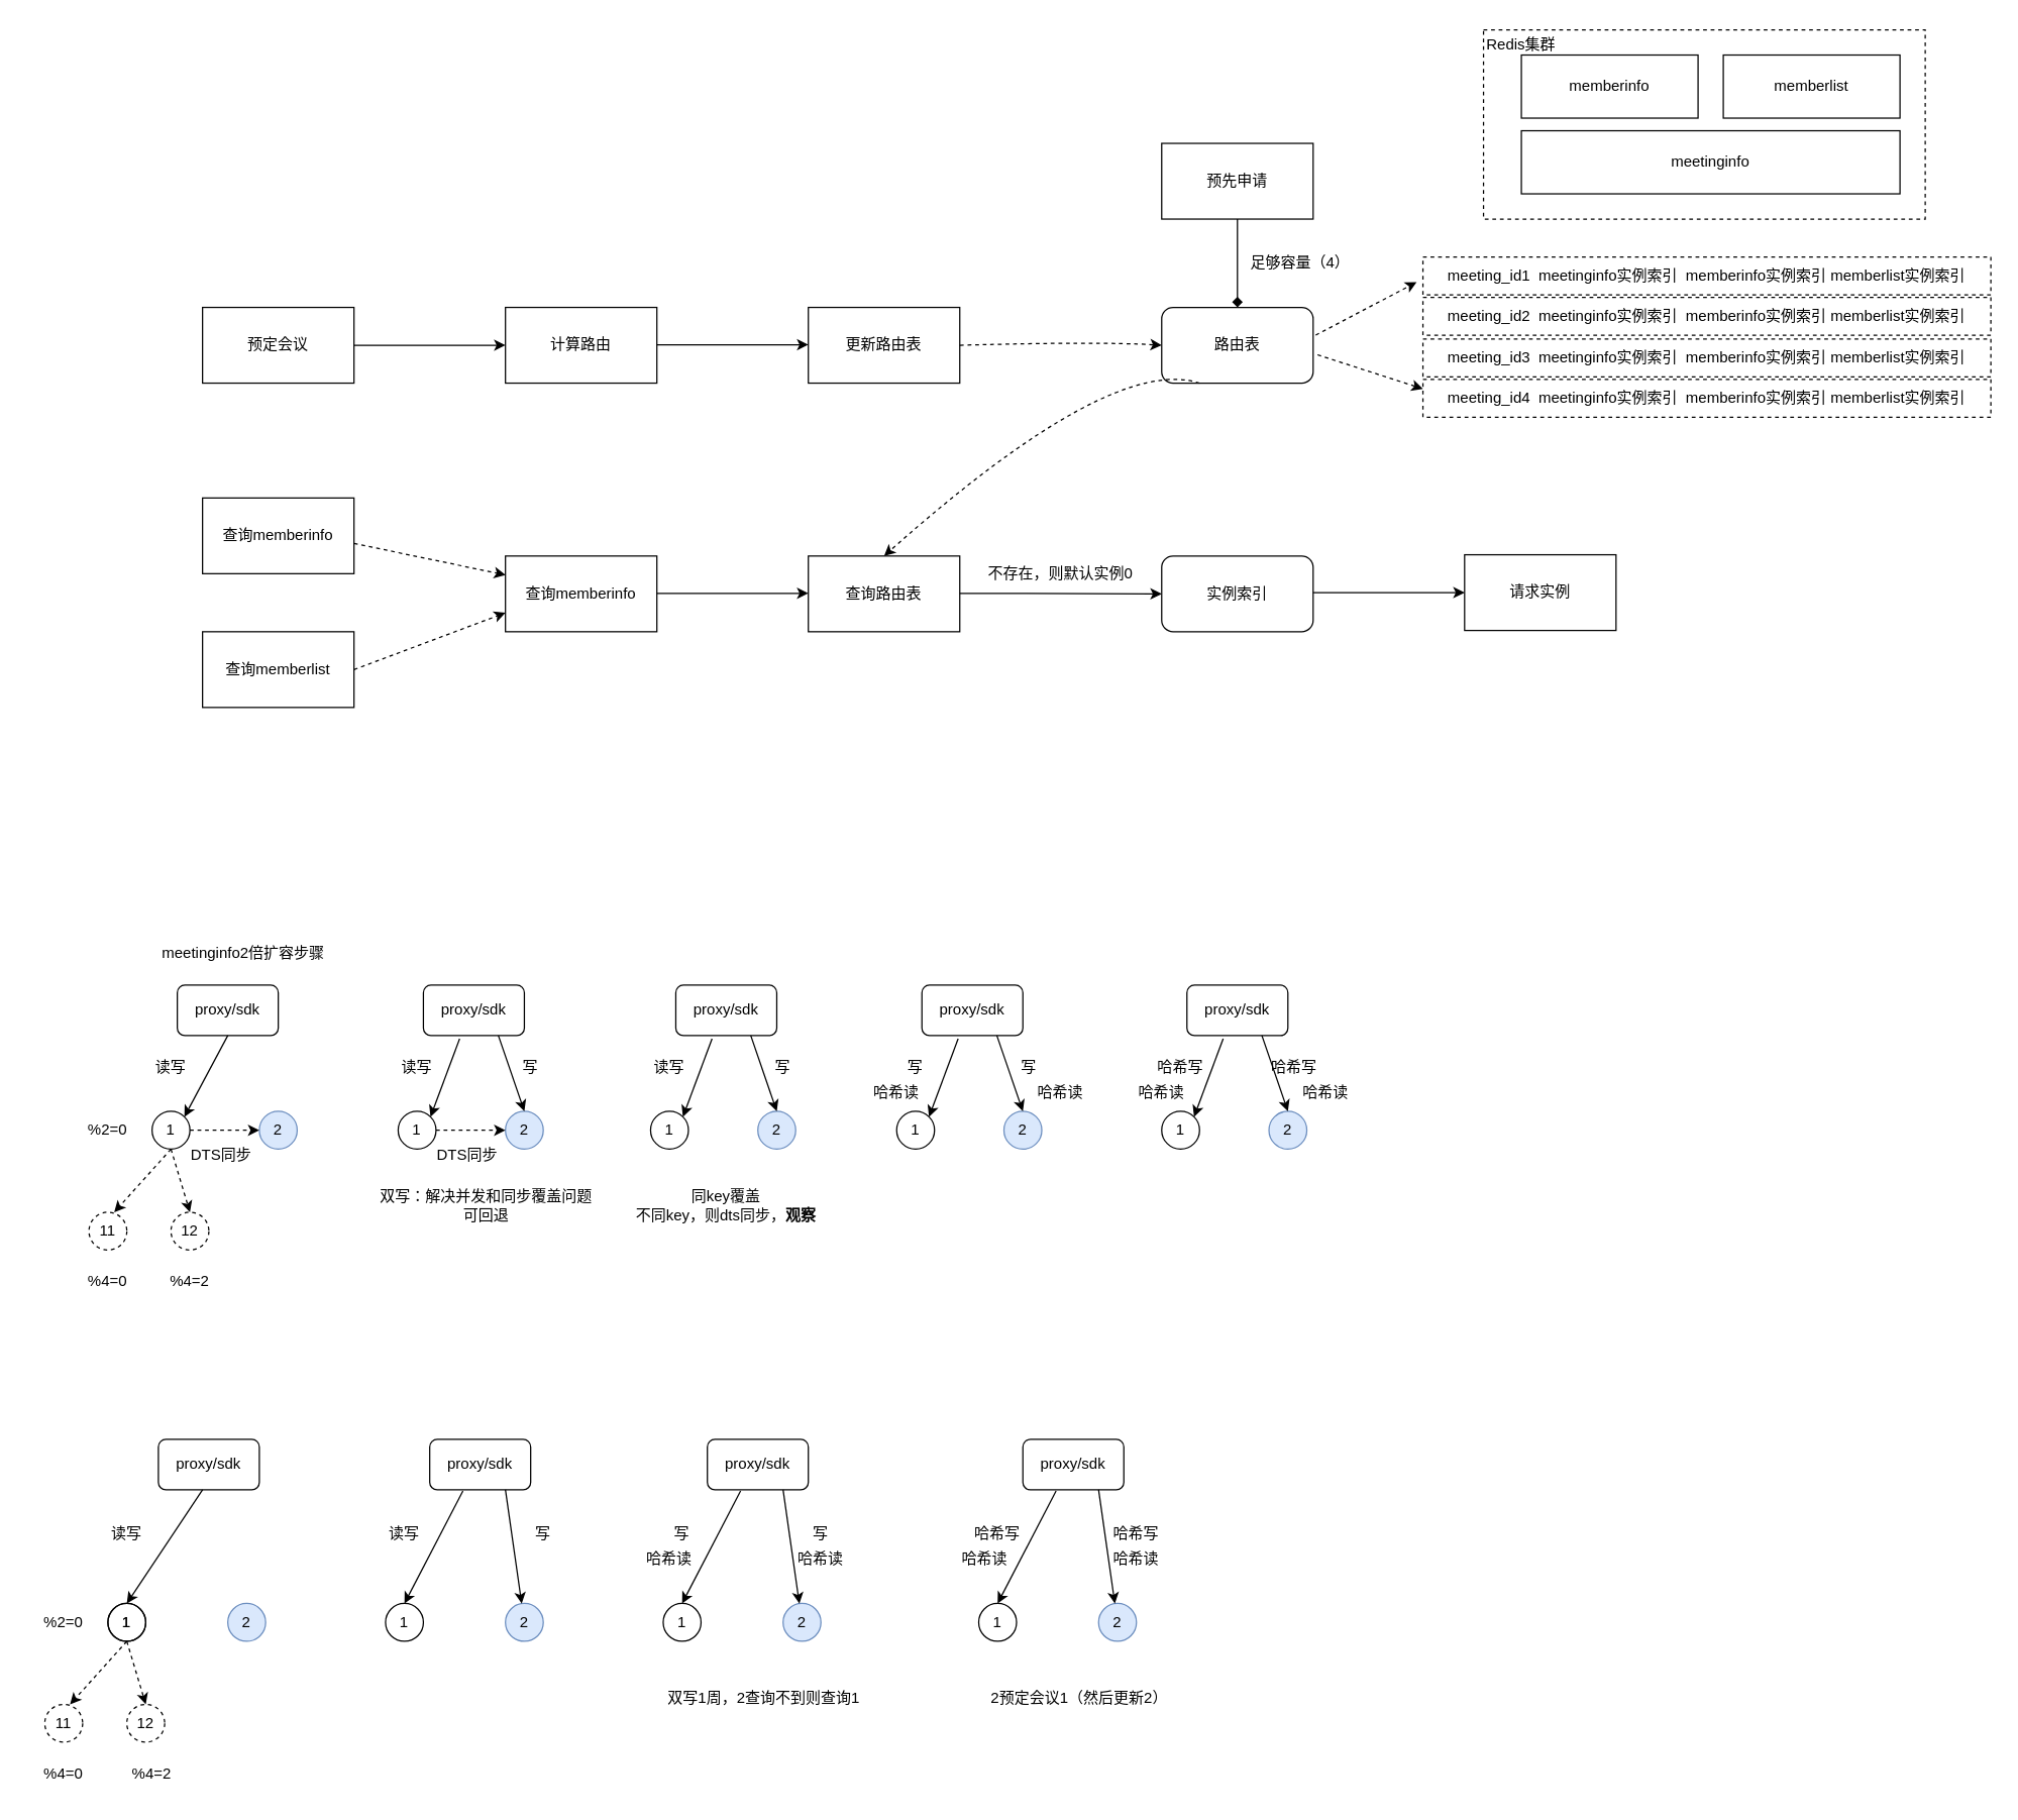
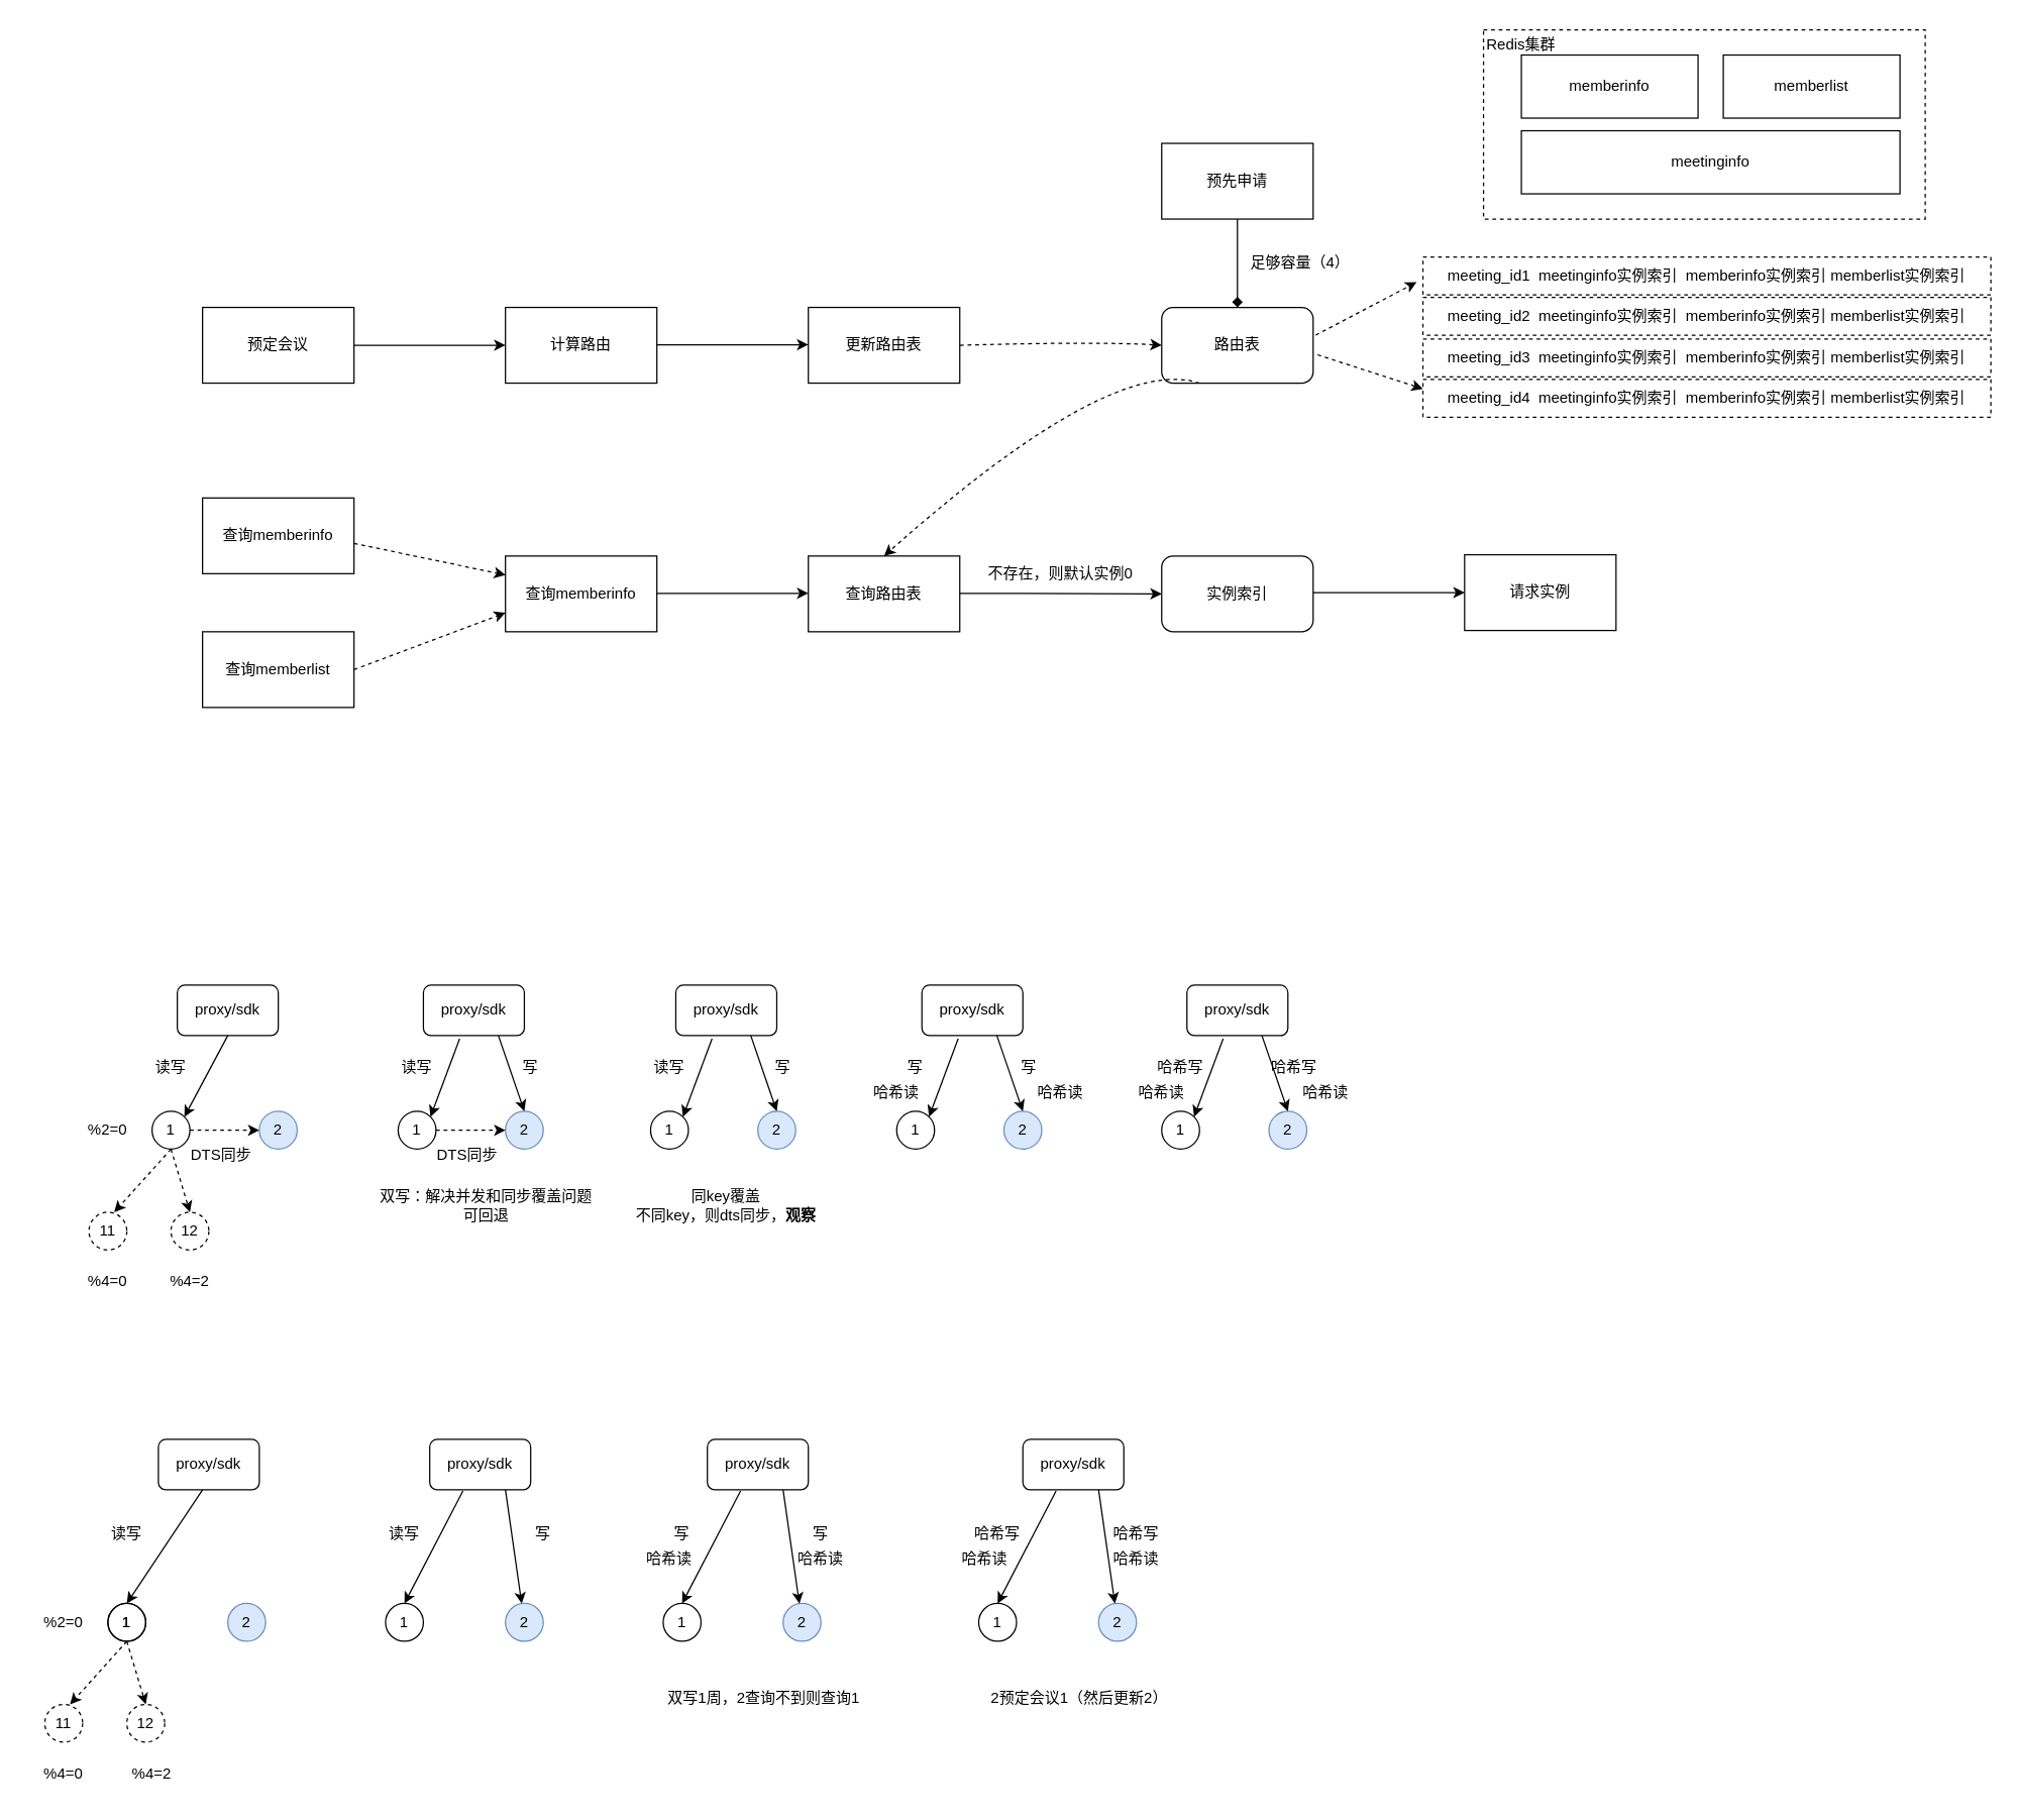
- <mxCell id="41" value="meetinginfo2倍扩容步骤" style="rounded=0;whiteSpace=wrap;html=1;fillColor=none;strokeColor=none;" vertex="1" parent="1"><mxGeometry x="115" y="740" width="155" height="30" as="geometry" /></mxCell>
